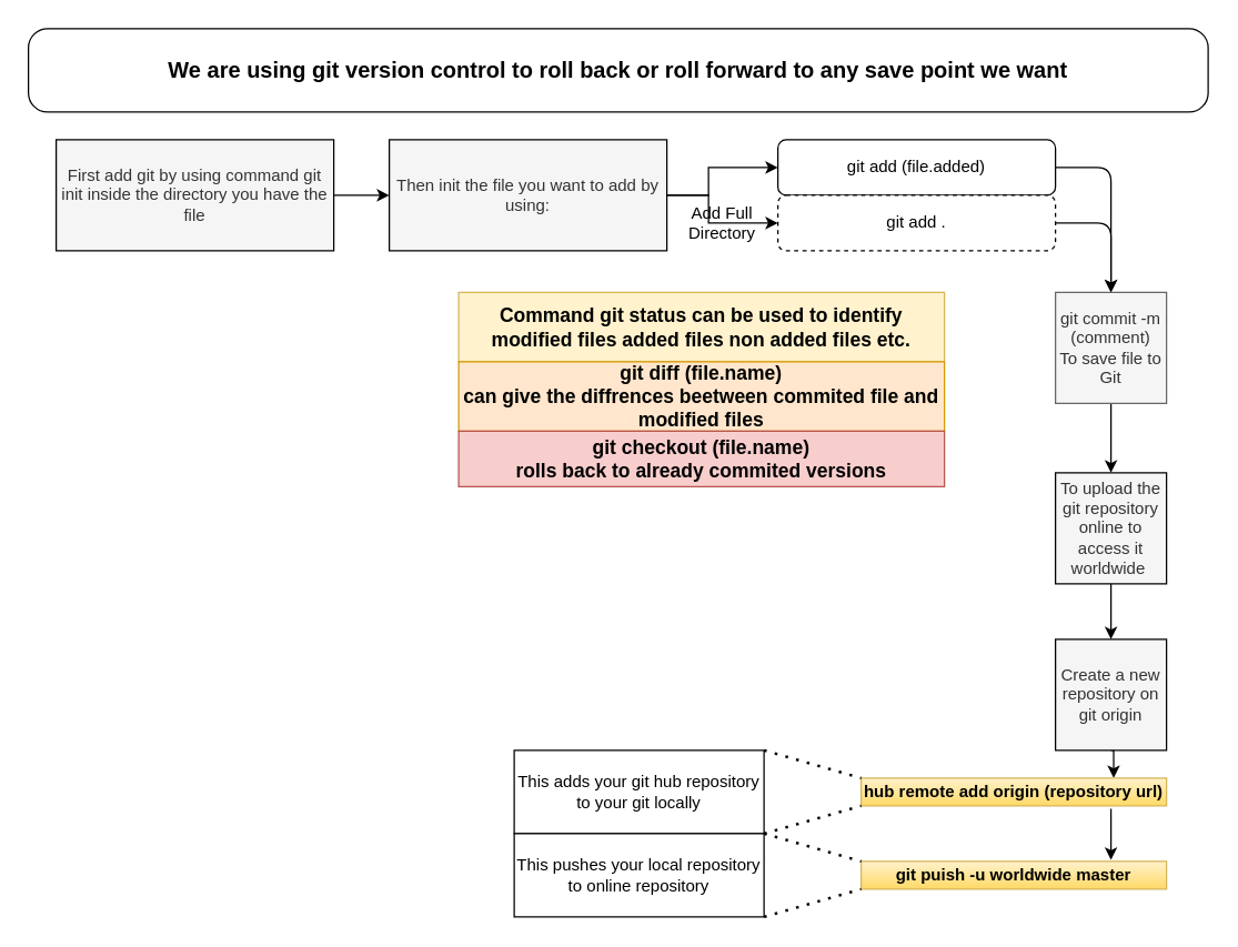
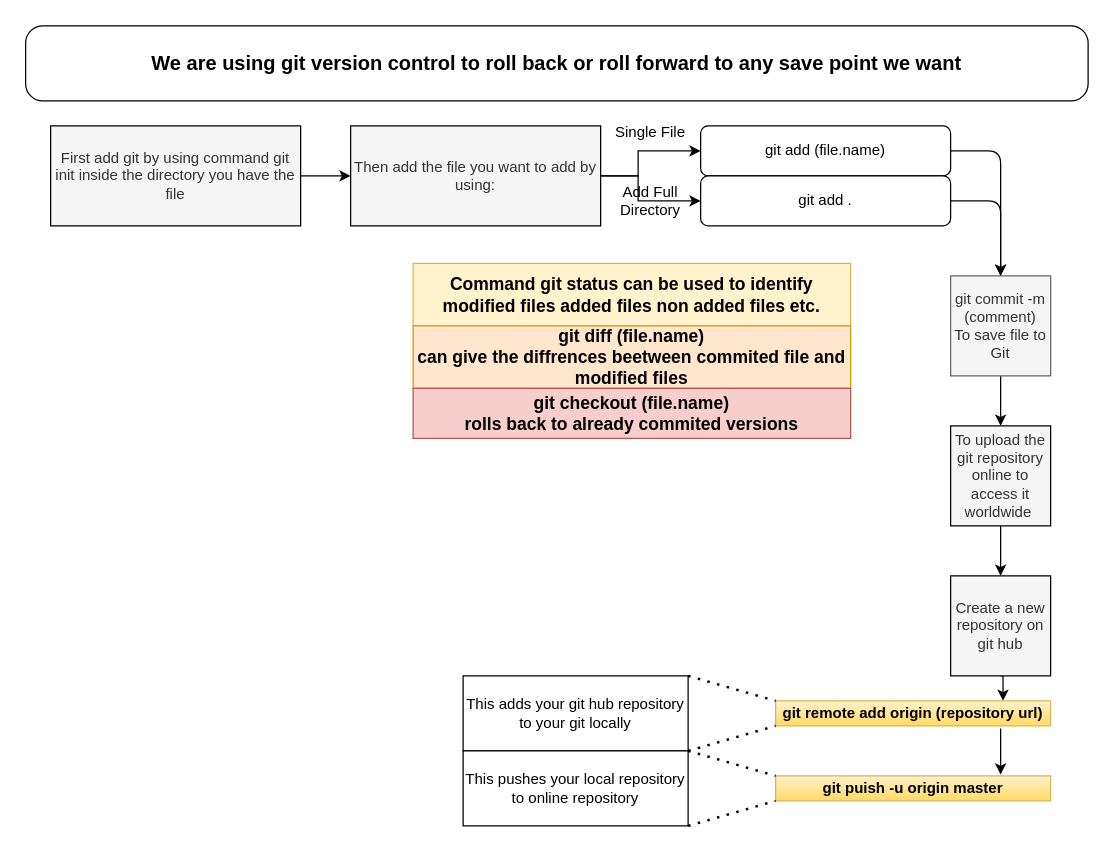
+ <mxCell id="9" value="Single File" style="text;html=1;strokeColor=none;fillColor=none;align=center;verticalAlign=middle;whiteSpace=wrap;rounded=0;" parent="1" vertex="1"><mxGeometry x="490" y="90" width="60" height="30" as="geometry" /></mxCell>
- <mxCell id="8" value="git add (file.added)" style="rounded=1;whiteSpace=wrap;html=1;strokeColor=#000000;gradientColor=none;" parent="1" vertex="1"><mxGeometry x="560" y="100" width="200" height="40" as="geometry" /></mxCell>
+ <mxCell id="8" value="git add (file.name)" style="rounded=1;whiteSpace=wrap;html=1;strokeColor=#000000;gradientColor=none;" parent="1" vertex="1"><mxGeometry x="560" y="100" width="200" height="40" as="geometry" /></mxCell>
- <mxCell id="7" value="Then init the file you want to add by using:" style="text;html=1;fillColor=#f5f5f5;align=center;verticalAlign=middle;whiteSpace=wrap;rounded=0;fontColor=#333333;strokeColor=#000000;" parent="1" vertex="1"><mxGeometry x="280" y="100" width="200" height="80" as="geometry" /></mxCell>
+ <mxCell id="7" value="Then add the file you want to add by using:" style="text;html=1;fillColor=#f5f5f5;align=center;verticalAlign=middle;whiteSpace=wrap;rounded=0;fontColor=#333333;strokeColor=#000000;" parent="1" vertex="1"><mxGeometry x="280" y="100" width="200" height="80" as="geometry" /></mxCell>
- <mxCell id="10" value="git add ." style="rounded=1;whiteSpace=wrap;html=1;strokeColor=#000000;gradientColor=none;dashed=1;" parent="1" vertex="1"><mxGeometry x="560" y="140" width="200" height="40" as="geometry" /></mxCell>
+ <mxCell id="10" value="git add ." style="rounded=1;whiteSpace=wrap;html=1;strokeColor=#000000;gradientColor=none;" parent="1" vertex="1"><mxGeometry x="560" y="140" width="200" height="40" as="geometry" /></mxCell>
- <mxCell id="13" value="git commit -m (comment)&lt;br&gt;To save file to Git" style="text;html=1;fillColor=#f5f5f5;align=center;verticalAlign=middle;whiteSpace=wrap;rounded=0;fontColor=#333333;strokeColor=#666666;" parent="1" vertex="1"><mxGeometry x="760" y="210" width="80" height="80" as="geometry" /></mxCell>
+ <mxCell id="13" value="git commit -m (comment)&lt;br&gt;To save file to Git" style="text;html=1;fillColor=#f5f5f5;align=center;verticalAlign=middle;whiteSpace=wrap;rounded=0;fontColor=#333333;strokeColor=#666666;" parent="1" vertex="1"><mxGeometry x="760" y="220" width="80" height="80" as="geometry" /></mxCell>
- <mxCell id="22" value="Create a new repository on git origin&lt;br&gt;" style="text;html=1;fillColor=#f5f5f5;align=center;verticalAlign=middle;whiteSpace=wrap;rounded=0;fontColor=#333333;strokeColor=#000000;" vertex="1" parent="1"><mxGeometry x="760" y="460" width="80" height="80" as="geometry" /></mxCell>
+ <mxCell id="22" value="Create a new repository on git hub&lt;br&gt;" style="text;html=1;fillColor=#f5f5f5;align=center;verticalAlign=middle;whiteSpace=wrap;rounded=0;fontColor=#333333;strokeColor=#000000;" vertex="1" parent="1"><mxGeometry x="760" y="460" width="80" height="80" as="geometry" /></mxCell>
- <mxCell id="24" value="&lt;b&gt;hub remote add origin (repository url)&lt;/b&gt;" style="text;html=1;strokeColor=#d6b656;fillColor=#fff2cc;align=center;verticalAlign=middle;whiteSpace=wrap;rounded=0;gradientColor=#ffd966;" vertex="1" parent="1"><mxGeometry x="620" y="560" width="220" height="20" as="geometry" /></mxCell>
+ <mxCell id="24" value="&lt;b&gt;git remote add origin (repository url)&lt;/b&gt;" style="text;html=1;strokeColor=#d6b656;fillColor=#fff2cc;align=center;verticalAlign=middle;whiteSpace=wrap;rounded=0;gradientColor=#ffd966;" vertex="1" parent="1"><mxGeometry x="620" y="560" width="220" height="20" as="geometry" /></mxCell>
- <mxCell id="28" value="&lt;b&gt;git puish -u worldwide master&lt;/b&gt;" style="text;html=1;strokeColor=#d6b656;fillColor=#fff2cc;align=center;verticalAlign=middle;whiteSpace=wrap;rounded=0;gradientColor=#ffd966;" vertex="1" parent="1"><mxGeometry x="620" y="620" width="220" height="20" as="geometry" /></mxCell>
+ <mxCell id="28" value="&lt;b&gt;git puish -u origin master&lt;/b&gt;" style="text;html=1;strokeColor=#d6b656;fillColor=#fff2cc;align=center;verticalAlign=middle;whiteSpace=wrap;rounded=0;gradientColor=#ffd966;" vertex="1" parent="1"><mxGeometry x="620" y="620" width="220" height="20" as="geometry" /></mxCell>
